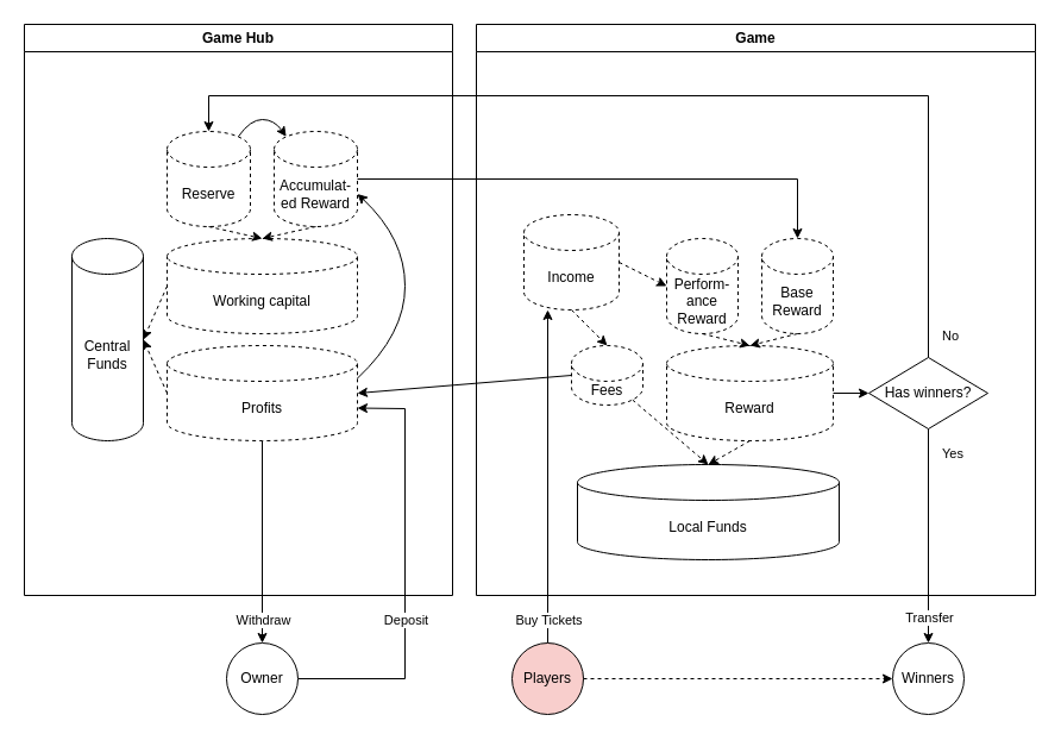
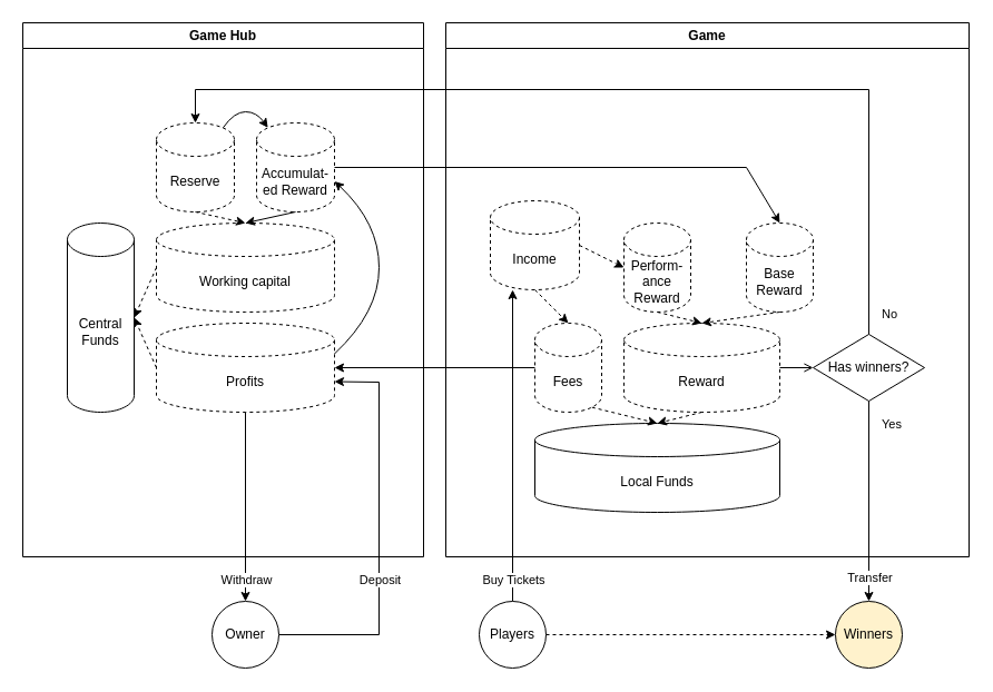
- <mxCell id="12" value="" style="endArrow=classic;html=1;rounded=0;exitX=0.5;exitY=1;exitDx=0;exitDy=0;exitPerimeter=0;entryX=0.5;entryY=0;entryDx=0;entryDy=0;entryPerimeter=0;dashed=1;" parent="2" source="10" target="4" edge="1"><mxGeometry width="50" height="50" relative="1" as="geometry"><mxPoint x="70" y="570" as="sourcePoint" /><mxPoint x="120" y="520" as="targetPoint" /></mxGeometry></mxCell>
+ <mxCell id="12" value="" style="endArrow=classic;html=1;rounded=0;exitX=0.5;exitY=1;exitDx=0;exitDy=0;exitPerimeter=0;entryX=0.5;entryY=0;entryDx=0;entryDy=0;entryPerimeter=0;dashed=0;" parent="2" source="10" target="4" edge="1"><mxGeometry width="50" height="50" relative="1" as="geometry"><mxPoint x="70" y="570" as="sourcePoint" /><mxPoint x="120" y="520" as="targetPoint" /></mxGeometry></mxCell>
- <mxCell id="15" value="Base&lt;br&gt;Reward" style="shape=cylinder3;whiteSpace=wrap;html=1;boundedLbl=1;backgroundOutline=1;size=15;dashed=1;" parent="14" vertex="1"><mxGeometry x="240" y="180" width="60" height="80" as="geometry" /></mxCell>
+ <mxCell id="15" value="Base&lt;br&gt;Reward" style="shape=cylinder3;whiteSpace=wrap;html=1;boundedLbl=1;backgroundOutline=1;size=15;dashed=1;" parent="14" vertex="1"><mxGeometry x="270" y="180" width="60" height="80" as="geometry" /></mxCell>
- <mxCell id="18" value="Fees" style="shape=cylinder3;whiteSpace=wrap;html=1;boundedLbl=1;backgroundOutline=1;size=15;dashed=1;" parent="14" vertex="1"><mxGeometry x="80" y="270" width="60" height="50" as="geometry" /></mxCell>
+ <mxCell id="18" value="Fees" style="shape=cylinder3;whiteSpace=wrap;html=1;boundedLbl=1;backgroundOutline=1;size=15;dashed=1;" parent="14" vertex="1"><mxGeometry x="80" y="270" width="60" height="80" as="geometry" /></mxCell>
- <mxCell id="23" value="" style="endArrow=classic;html=1;rounded=0;exitX=1;exitY=0.5;exitDx=0;exitDy=0;exitPerimeter=0;" parent="14" source="17" target="22" edge="1"><mxGeometry width="50" height="50" relative="1" as="geometry"><mxPoint x="330" y="420" as="sourcePoint" /><mxPoint x="380" y="370" as="targetPoint" /></mxGeometry></mxCell>
+ <mxCell id="23" value="" style="endArrow=open;html=1;rounded=0;exitX=1;exitY=0.5;exitDx=0;exitDy=0;exitPerimeter=0;" parent="14" source="17" target="22" edge="1"><mxGeometry width="50" height="50" relative="1" as="geometry"><mxPoint x="330" y="420" as="sourcePoint" /><mxPoint x="380" y="370" as="targetPoint" /></mxGeometry></mxCell>
- <mxCell id="19" value="Local Funds" style="shape=cylinder3;whiteSpace=wrap;html=1;boundedLbl=1;backgroundOutline=1;size=15;" parent="14" vertex="1"><mxGeometry x="85" y="370" width="220" height="80" as="geometry" /></mxCell>
+ <mxCell id="19" value="Local Funds" style="shape=cylinder3;whiteSpace=wrap;html=1;boundedLbl=1;backgroundOutline=1;size=15;" parent="14" vertex="1"><mxGeometry x="80" y="360" width="220" height="80" as="geometry" /></mxCell>
- <mxCell id="42" value="Players" style="ellipse;whiteSpace=wrap;html=1;aspect=fixed;fillColor=#f8cecc;" parent="1" vertex="1"><mxGeometry x="430" y="540" width="60" height="60" as="geometry" /></mxCell>
+ <mxCell id="42" value="Players" style="ellipse;whiteSpace=wrap;html=1;aspect=fixed;" parent="1" vertex="1"><mxGeometry x="430" y="540" width="60" height="60" as="geometry" /></mxCell>
- <mxCell id="43" value="Winners" style="ellipse;whiteSpace=wrap;html=1;aspect=fixed;" parent="1" vertex="1"><mxGeometry x="750" y="540" width="60" height="60" as="geometry" /></mxCell>
+ <mxCell id="43" value="Winners" style="ellipse;whiteSpace=wrap;html=1;aspect=fixed;fillColor=#fff2cc;" parent="1" vertex="1"><mxGeometry x="750" y="540" width="60" height="60" as="geometry" /></mxCell>
